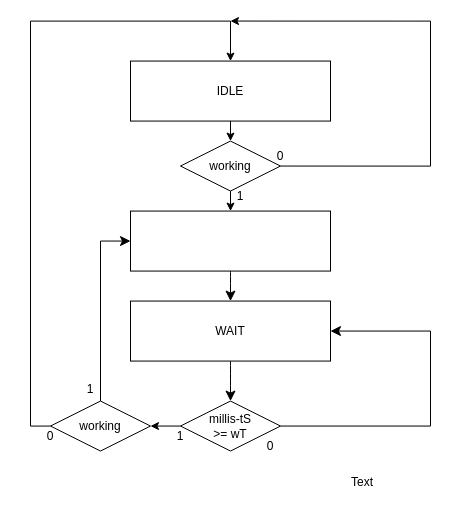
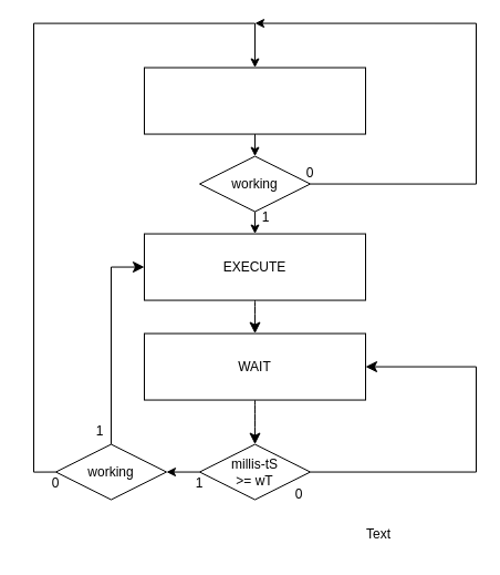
- <mxCell id="12" value="IDLE" style="text;html=1;align=center;verticalAlign=middle;whiteSpace=wrap;rounded=0;" vertex="1" parent="1"><mxGeometry x="200" y="75.556" width="60" height="30" as="geometry" /></mxCell>
+ <mxCell id="4" value="EXECUTE" style="text;html=1;align=center;verticalAlign=middle;whiteSpace=wrap;rounded=0;" vertex="1" parent="1"><mxGeometry x="200" y="225.556" width="60" height="30" as="geometry" /></mxCell>
- <mxCell id="29" value="Text" style="text;html=1;whiteSpace=wrap;strokeColor=none;fillColor=none;align=center;verticalAlign=middle;rounded=0;" vertex="1" parent="1"><mxGeometry x="332" y="467" width="60" height="30" as="geometry" /></mxCell>
+ <mxCell id="29" value="Text" style="text;html=1;whiteSpace=wrap;strokeColor=none;fillColor=none;align=center;verticalAlign=middle;rounded=0;" vertex="1" parent="1"><mxGeometry x="312" y="467" width="60" height="30" as="geometry" /></mxCell>
